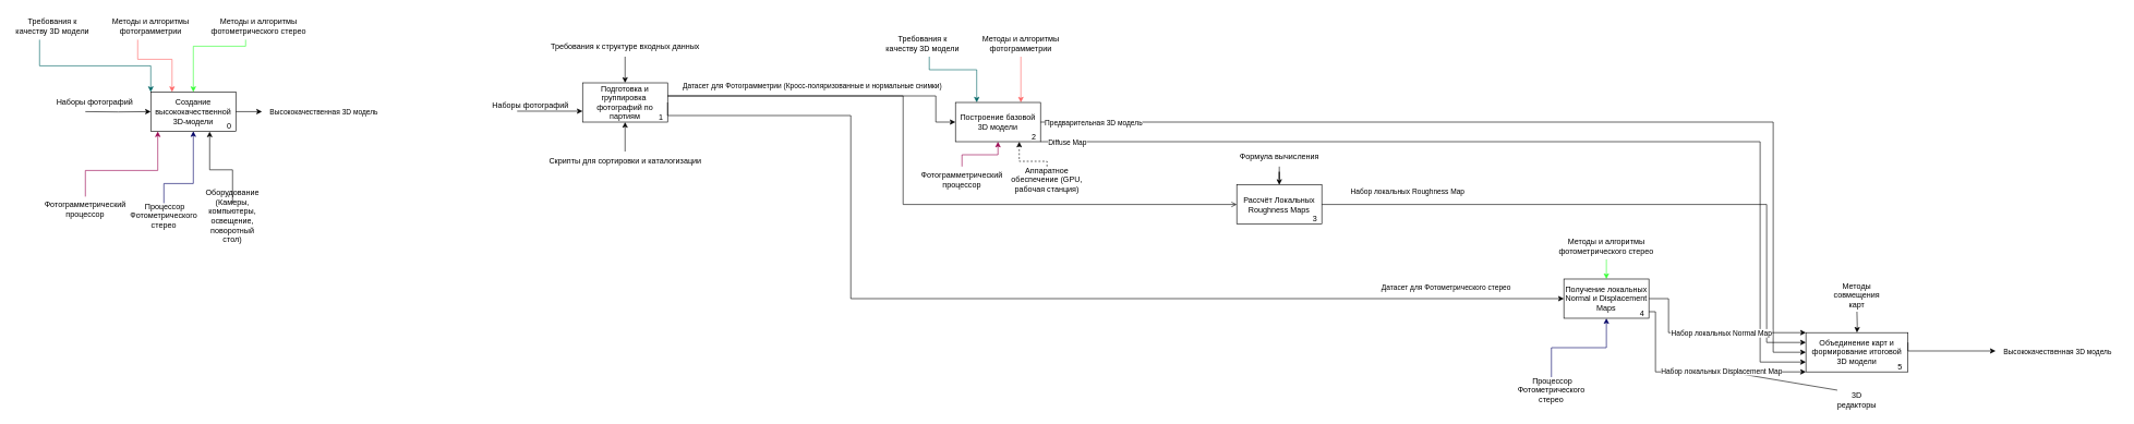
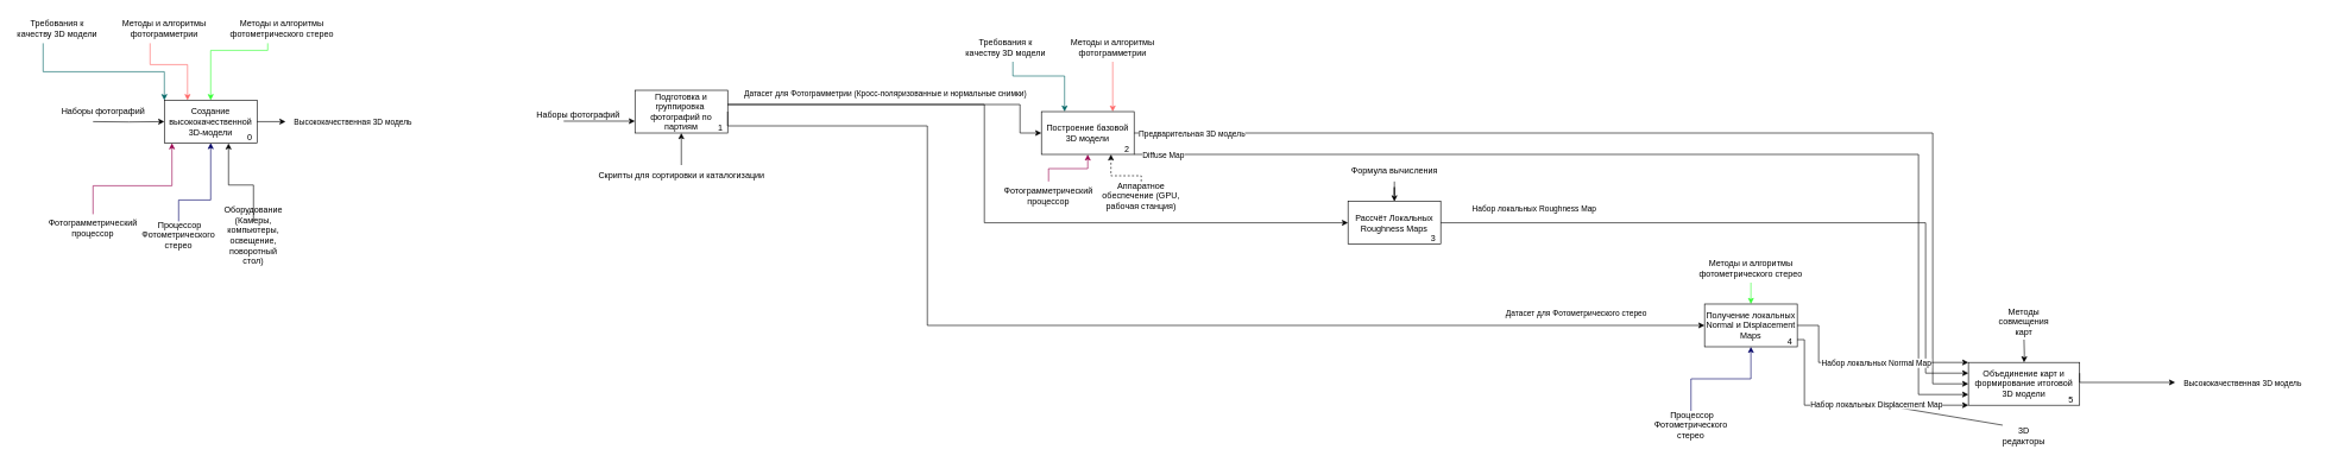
- <mxCell id="16" value="Требования к структуре входных данных" style="text;html=1;align=center;verticalAlign=middle;resizable=0;points=[];autosize=1;strokeColor=none;fillColor=none;" parent="1" vertex="1"><mxGeometry x="830" y="56" width="250" height="30" as="geometry" /></mxCell>
- <mxCell id="15" style="edgeStyle=orthogonalEdgeStyle;rounded=0;orthogonalLoop=1;jettySize=auto;html=1;entryX=0.5;entryY=0;entryDx=0;entryDy=0;" parent="1" source="16" target="10" edge="1"><mxGeometry relative="1" as="geometry" /></mxCell>
- <mxCell id="34" style="edgeStyle=orthogonalEdgeStyle;rounded=0;orthogonalLoop=1;jettySize=auto;html=1;endArrow=open;" parent="1" source="10" target="29" edge="1"><mxGeometry relative="1" as="geometry"><Array as="points"><mxPoint x="1380" y="146" /><mxPoint x="1380" y="312" /></Array></mxGeometry></mxCell>
+ <mxCell id="34" style="edgeStyle=orthogonalEdgeStyle;rounded=0;orthogonalLoop=1;jettySize=auto;html=1;" parent="1" source="10" target="29" edge="1"><mxGeometry relative="1" as="geometry"><Array as="points"><mxPoint x="1380" y="146" /><mxPoint x="1380" y="312" /></Array></mxGeometry></mxCell>
